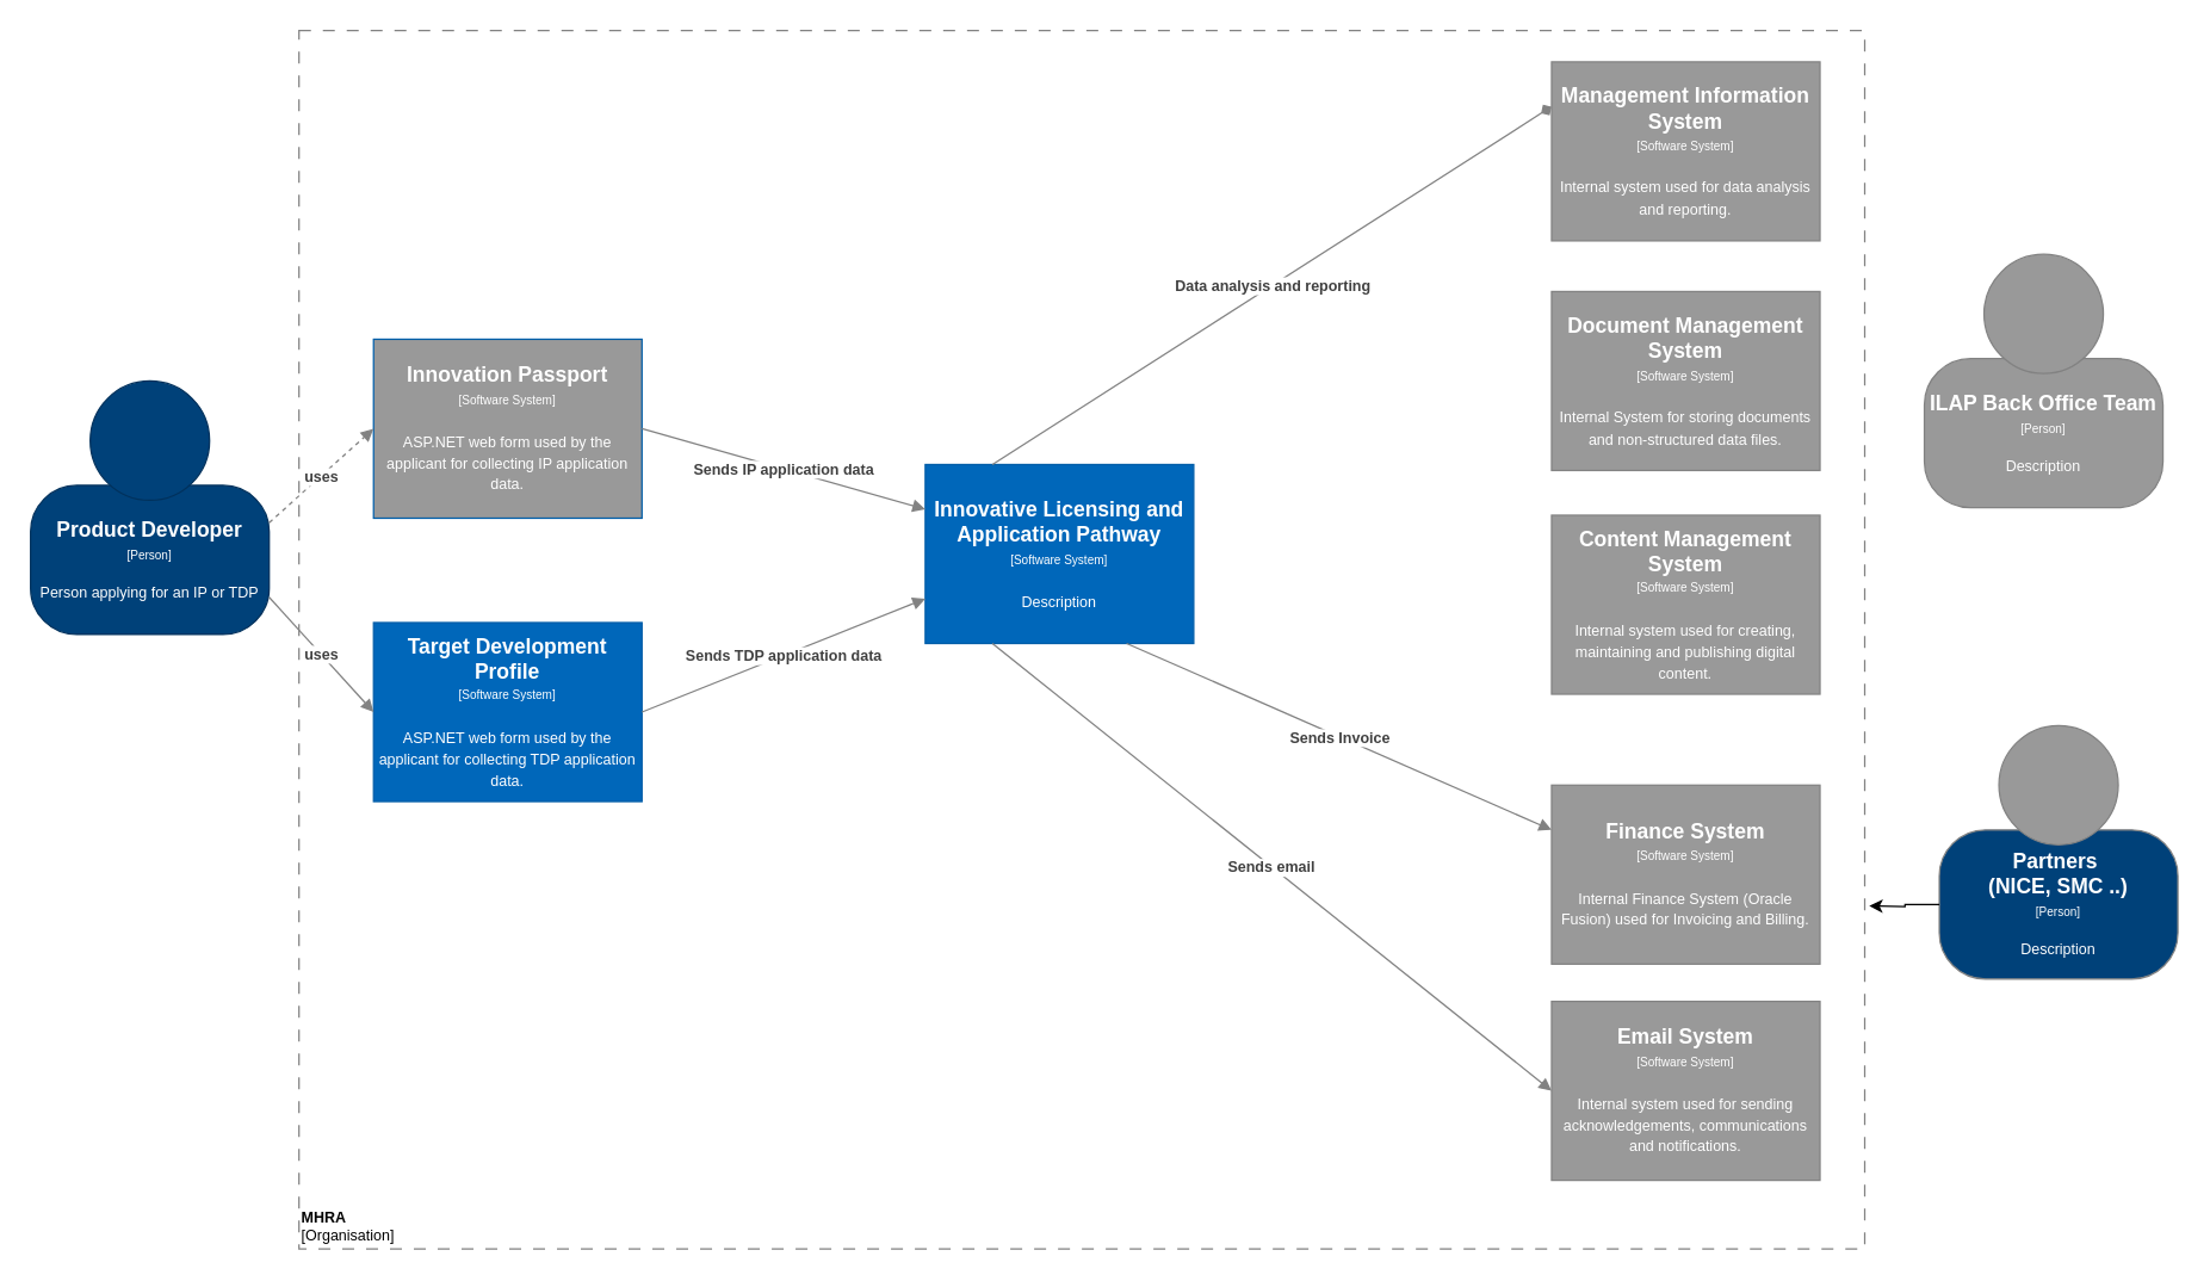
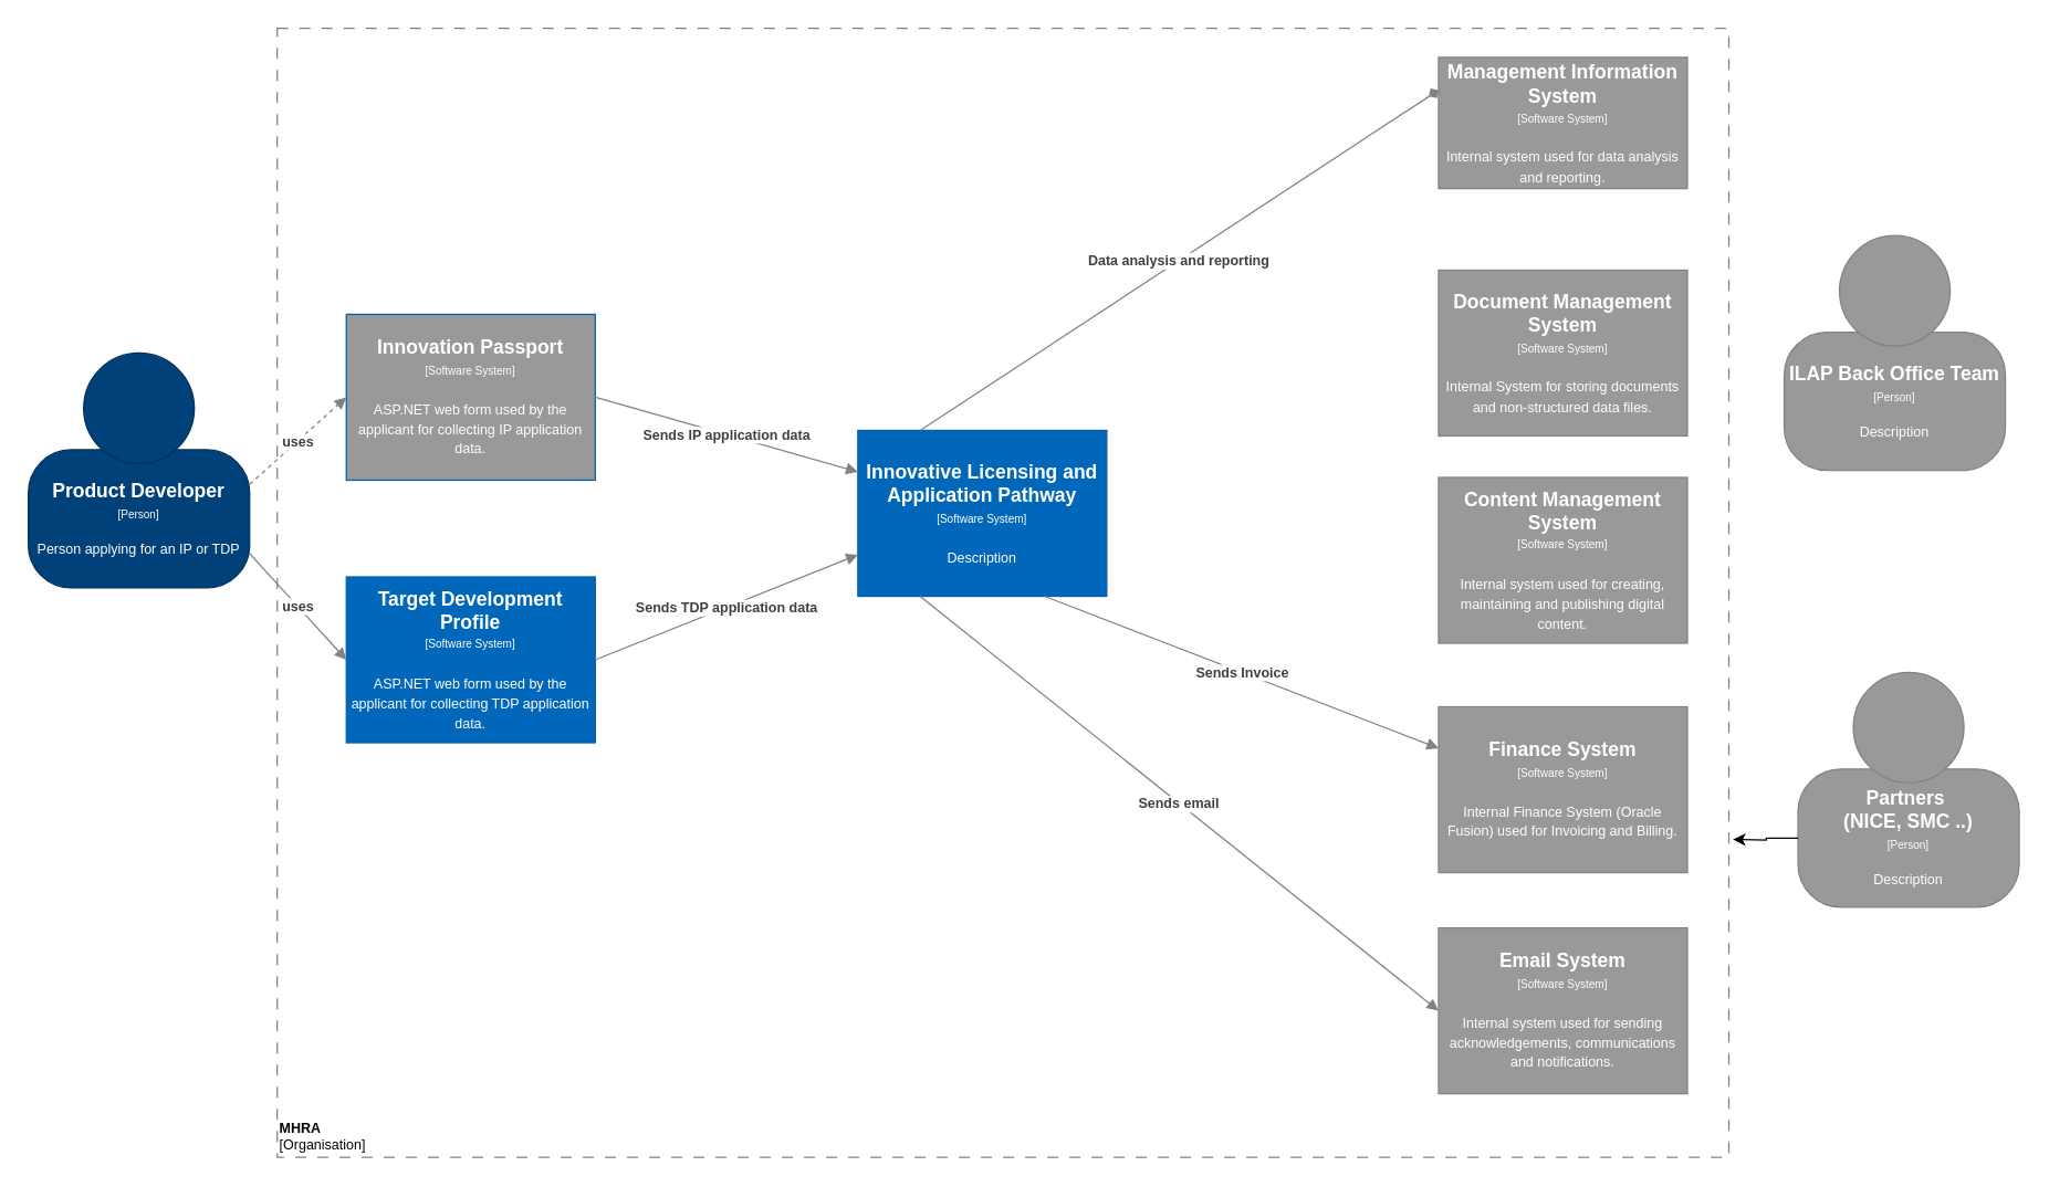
- <mxCell id="12" value="&lt;div&gt;&lt;span style=&quot;font-size: 14px&quot;&gt;&lt;b&gt;Management Information System&lt;/b&gt;&lt;/span&gt;&lt;/div&gt;&lt;div&gt;&lt;span style=&quot;font-size: 8px&quot;&gt;[Software System&lt;/span&gt;&lt;span style=&quot;font-size: 8px&quot;&gt;]&lt;/span&gt;&lt;/div&gt;&lt;div&gt;&lt;span style=&quot;font-size: 8px&quot;&gt;&lt;br&gt;&lt;/span&gt;&lt;/div&gt;&lt;div&gt;&lt;font size=&quot;1&quot;&gt;Internal system used for data analysis and reporting.&lt;/font&gt;&lt;/div&gt;" style="rounded=0;whiteSpace=wrap;html=1;fillColor=#999999;fontColor=#FFFFFF;strokeColor=#828282;resizable=1;" parent="1" vertex="1"><mxGeometry x="1040" y="41" width="180" height="120" as="geometry" /></mxCell>
+ <mxCell id="12" value="&lt;div&gt;&lt;span style=&quot;font-size: 14px&quot;&gt;&lt;b&gt;Management Information System&lt;/b&gt;&lt;/span&gt;&lt;/div&gt;&lt;div&gt;&lt;span style=&quot;font-size: 8px&quot;&gt;[Software System&lt;/span&gt;&lt;span style=&quot;font-size: 8px&quot;&gt;]&lt;/span&gt;&lt;/div&gt;&lt;div&gt;&lt;span style=&quot;font-size: 8px&quot;&gt;&lt;br&gt;&lt;/span&gt;&lt;/div&gt;&lt;div&gt;&lt;font size=&quot;1&quot;&gt;Internal system used for data analysis and reporting.&lt;/font&gt;&lt;/div&gt;" style="rounded=0;whiteSpace=wrap;html=1;fillColor=#999999;fontColor=#FFFFFF;strokeColor=#828282;resizable=1;" parent="1" vertex="1"><mxGeometry x="1040" y="41" width="180" height="95" as="geometry" /></mxCell>
- <mxCell id="14" value="&lt;div&gt;&lt;span style=&quot;font-size: 14px&quot;&gt;&lt;b&gt;Finance System&lt;/b&gt;&lt;/span&gt;&lt;/div&gt;&lt;div&gt;&lt;span style=&quot;font-size: 8px&quot;&gt;[Software System&lt;/span&gt;&lt;span style=&quot;font-size: 8px&quot;&gt;]&lt;/span&gt;&lt;/div&gt;&lt;div&gt;&lt;span style=&quot;font-size: 8px&quot;&gt;&lt;br&gt;&lt;/span&gt;&lt;/div&gt;&lt;div&gt;&lt;font size=&quot;1&quot;&gt;Internal Finance System (Oracle Fusion) used for Invoicing and Billing.&lt;/font&gt;&lt;/div&gt;" style="rounded=0;whiteSpace=wrap;html=1;fillColor=#999999;fontColor=#FFFFFF;strokeColor=#828282;resizable=1;" parent="1" vertex="1"><mxGeometry x="1040" y="526" width="180" height="120" as="geometry" /></mxCell>
+ <mxCell id="14" value="&lt;div&gt;&lt;span style=&quot;font-size: 14px&quot;&gt;&lt;b&gt;Finance System&lt;/b&gt;&lt;/span&gt;&lt;/div&gt;&lt;div&gt;&lt;span style=&quot;font-size: 8px&quot;&gt;[Software System&lt;/span&gt;&lt;span style=&quot;font-size: 8px&quot;&gt;]&lt;/span&gt;&lt;/div&gt;&lt;div&gt;&lt;span style=&quot;font-size: 8px&quot;&gt;&lt;br&gt;&lt;/span&gt;&lt;/div&gt;&lt;div&gt;&lt;font size=&quot;1&quot;&gt;Internal Finance System (Oracle Fusion) used for Invoicing and Billing.&lt;/font&gt;&lt;/div&gt;" style="rounded=0;whiteSpace=wrap;html=1;fillColor=#999999;fontColor=#FFFFFF;strokeColor=#828282;resizable=1;" parent="1" vertex="1"><mxGeometry x="1040" y="511" width="180" height="120" as="geometry" /></mxCell>
- <mxCell id="23" value="&lt;div style=&quot;color: rgb(255 , 255 , 255) ; white-space: normal&quot;&gt;&lt;span style=&quot;font-size: 14px&quot;&gt;&lt;b&gt;Partners&amp;nbsp;&lt;/b&gt;&lt;/span&gt;&lt;/div&gt;&lt;div style=&quot;color: rgb(255 , 255 , 255) ; white-space: normal&quot;&gt;&lt;span style=&quot;font-size: 14px&quot;&gt;&lt;b&gt;(NICE, SMC ..)&lt;/b&gt;&lt;/span&gt;&lt;/div&gt;&lt;div style=&quot;color: rgb(255 , 255 , 255) ; white-space: normal&quot;&gt;&lt;span style=&quot;font-size: 8px&quot;&gt;[Person]&lt;/span&gt;&lt;br&gt;&lt;/div&gt;&lt;div style=&quot;color: rgb(255 , 255 , 255) ; white-space: normal ; font-size: 8px&quot;&gt;&lt;span style=&quot;font-size: x-small&quot;&gt;&lt;br&gt;&lt;/span&gt;&lt;/div&gt;&lt;div style=&quot;color: rgb(255 , 255 , 255) ; white-space: normal&quot;&gt;&lt;font size=&quot;1&quot;&gt;Description&lt;/font&gt;&lt;/div&gt;" style="rounded=1;whiteSpace=wrap;html=1;strokeColor=#828282;fillColor=#004179;fontColor=#000000;arcSize=31;" parent="22" vertex="1"><mxGeometry y="70" width="160" height="100" as="geometry" /></mxCell>
+ <mxCell id="23" value="&lt;div style=&quot;color: rgb(255 , 255 , 255) ; white-space: normal&quot;&gt;&lt;span style=&quot;font-size: 14px&quot;&gt;&lt;b&gt;Partners&amp;nbsp;&lt;/b&gt;&lt;/span&gt;&lt;/div&gt;&lt;div style=&quot;color: rgb(255 , 255 , 255) ; white-space: normal&quot;&gt;&lt;span style=&quot;font-size: 14px&quot;&gt;&lt;b&gt;(NICE, SMC ..)&lt;/b&gt;&lt;/span&gt;&lt;/div&gt;&lt;div style=&quot;color: rgb(255 , 255 , 255) ; white-space: normal&quot;&gt;&lt;span style=&quot;font-size: 8px&quot;&gt;[Person]&lt;/span&gt;&lt;br&gt;&lt;/div&gt;&lt;div style=&quot;color: rgb(255 , 255 , 255) ; white-space: normal ; font-size: 8px&quot;&gt;&lt;span style=&quot;font-size: x-small&quot;&gt;&lt;br&gt;&lt;/span&gt;&lt;/div&gt;&lt;div style=&quot;color: rgb(255 , 255 , 255) ; white-space: normal&quot;&gt;&lt;font size=&quot;1&quot;&gt;Description&lt;/font&gt;&lt;/div&gt;" style="rounded=1;whiteSpace=wrap;html=1;strokeColor=#828282;fillColor=#999999;fontColor=#000000;arcSize=31;" parent="22" vertex="1"><mxGeometry y="70" width="160" height="100" as="geometry" /></mxCell>
